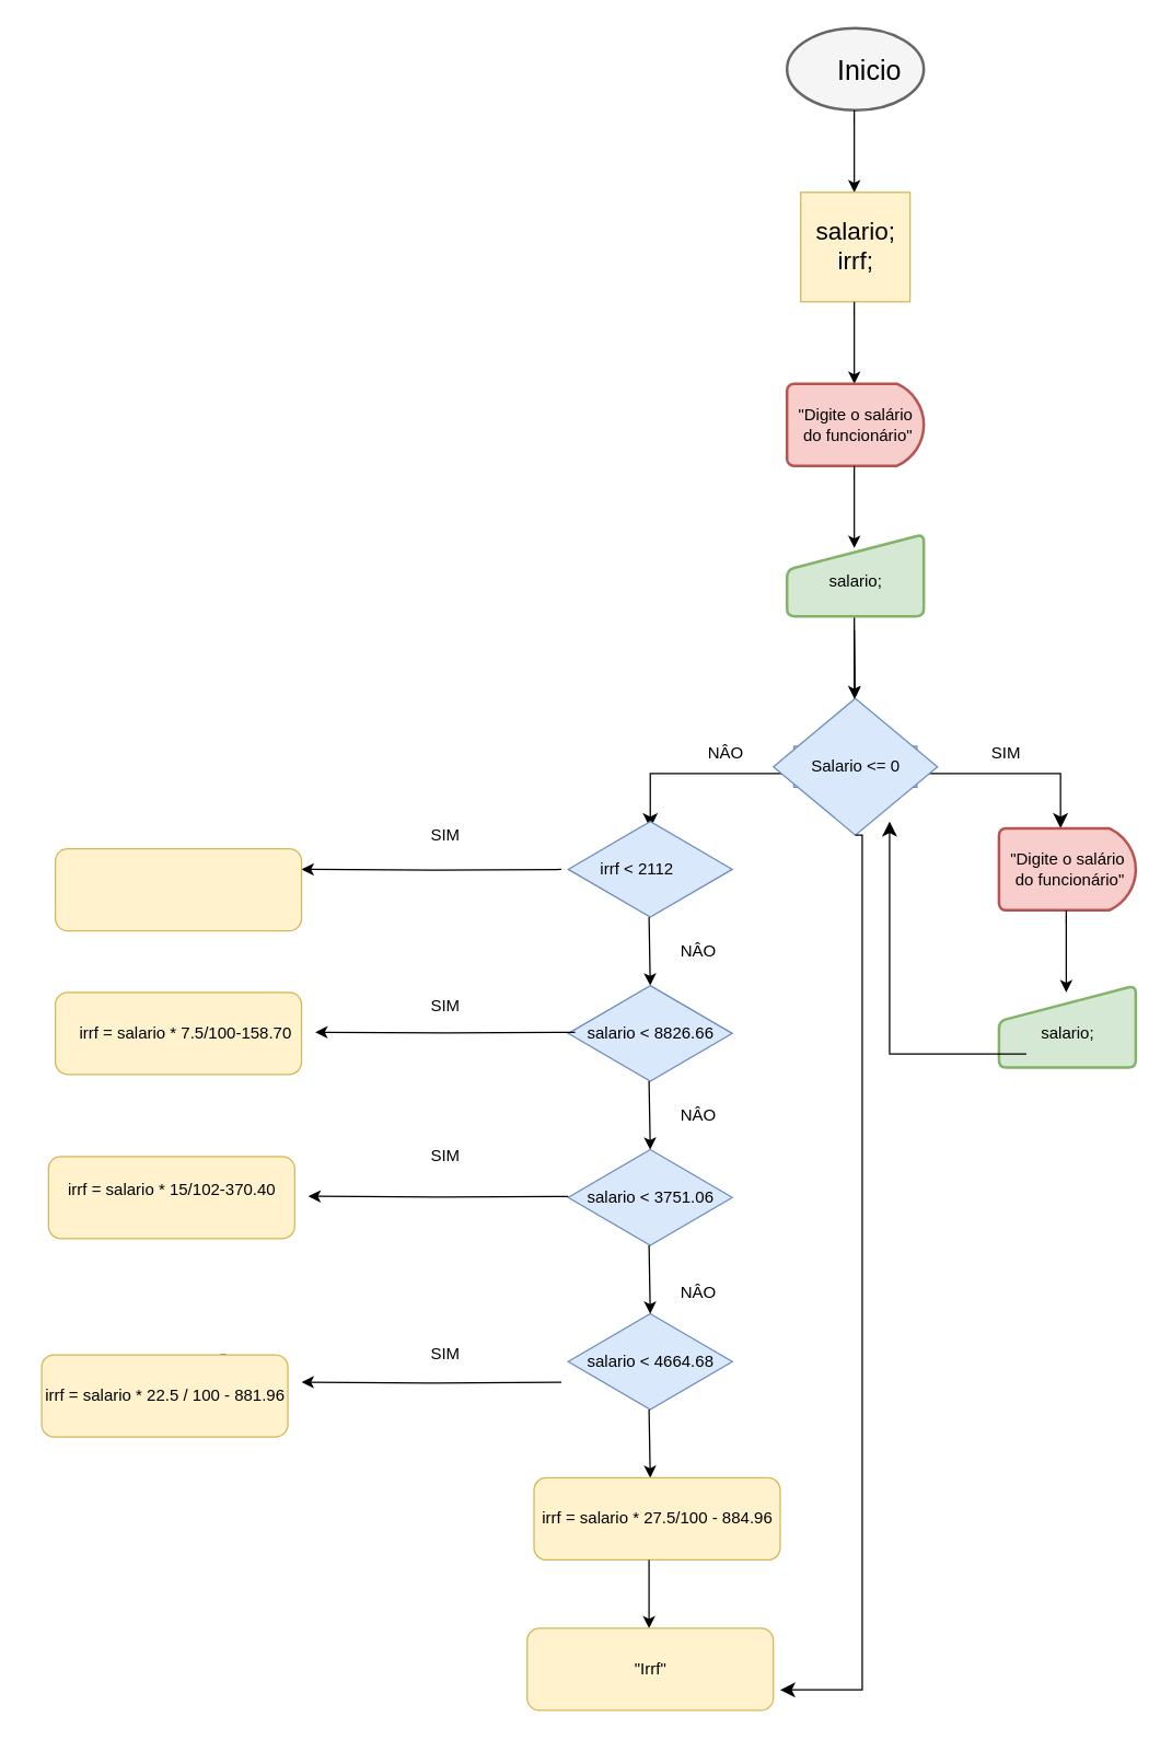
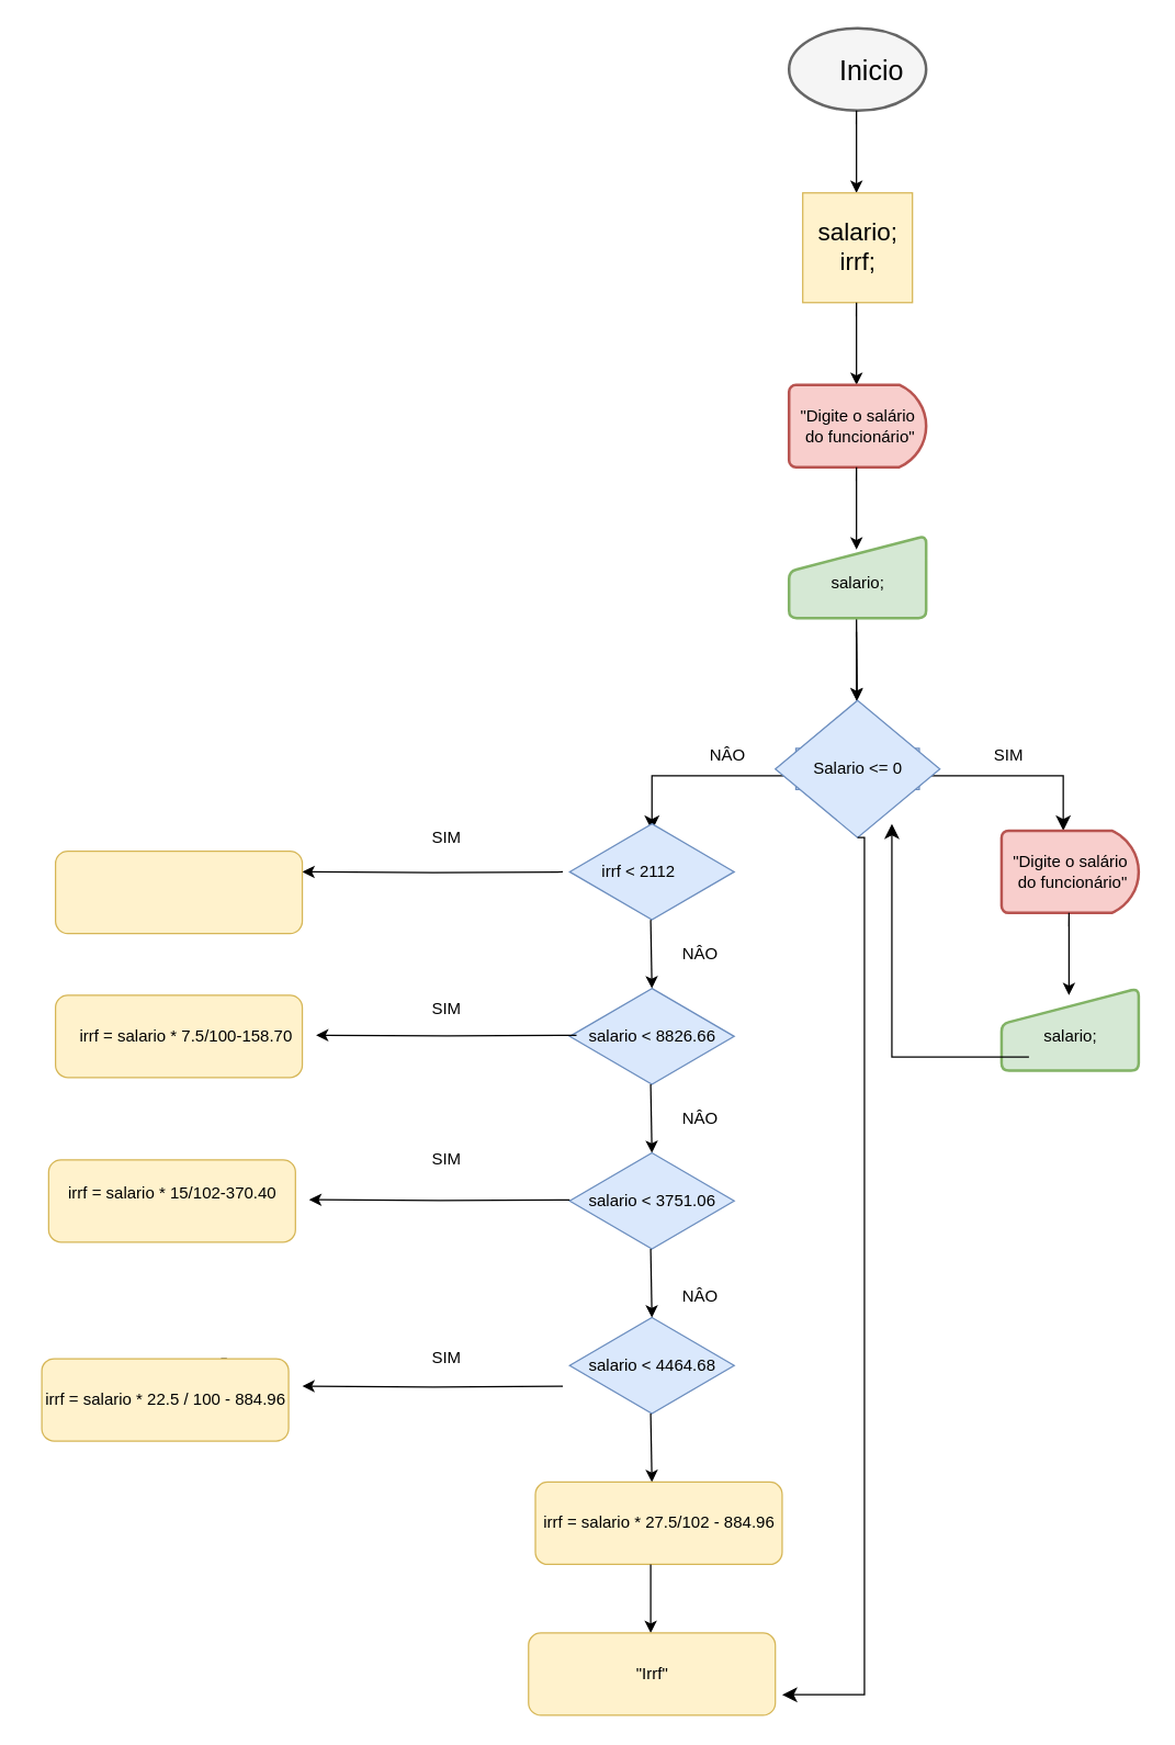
- <mxCell id="34" value="salario &amp;lt; 4664.68" style="text;html=1;align=center;verticalAlign=middle;resizable=0;points=[];autosize=1;strokeColor=none;fillColor=none;" vertex="1" parent="1"><mxGeometry x="415" y="980" width="120" height="30" as="geometry" /></mxCell>
+ <mxCell id="34" value="salario &amp;lt; 4464.68" style="text;html=1;align=center;verticalAlign=middle;resizable=0;points=[];autosize=1;strokeColor=none;fillColor=none;" vertex="1" parent="1"><mxGeometry x="415" y="980" width="120" height="30" as="geometry" /></mxCell>
- <mxCell id="42" value="irrf = salario * 22.5 / 100 - 881.96" style="text;html=1;align=center;verticalAlign=middle;resizable=0;points=[];autosize=1;strokeColor=none;fillColor=none;" vertex="1" parent="1"><mxGeometry x="20" y="1005" width="200" height="30" as="geometry" /></mxCell>
+ <mxCell id="42" value="irrf = salario * 22.5 / 100 - 884.96" style="text;html=1;align=center;verticalAlign=middle;resizable=0;points=[];autosize=1;strokeColor=none;fillColor=none;" vertex="1" parent="1"><mxGeometry x="20" y="1005" width="200" height="30" as="geometry" /></mxCell>
- <mxCell id="36" value="irrf = salario * 27.5/100 - 884.96" style="text;html=1;align=center;verticalAlign=middle;resizable=0;points=[];autosize=1;strokeColor=none;fillColor=none;" vertex="1" parent="1"><mxGeometry x="385" y="1095" width="190" height="30" as="geometry" /></mxCell>
+ <mxCell id="36" value="irrf = salario * 27.5/102 - 884.96" style="text;html=1;align=center;verticalAlign=middle;resizable=0;points=[];autosize=1;strokeColor=none;fillColor=none;" vertex="1" parent="1"><mxGeometry x="385" y="1095" width="190" height="30" as="geometry" /></mxCell>
